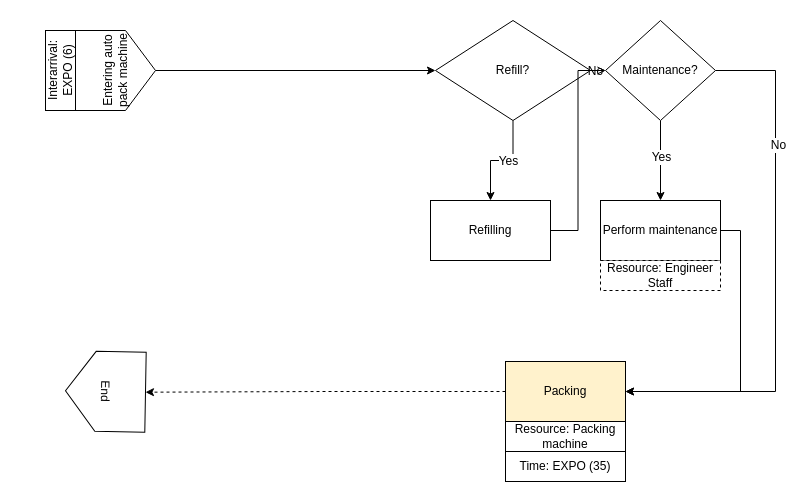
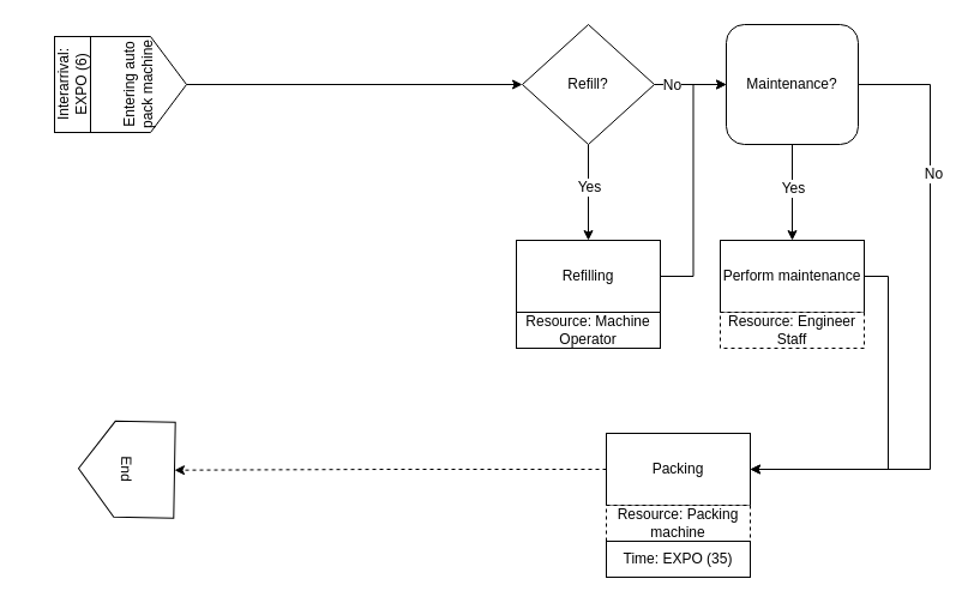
- <mxCell id="8" value="Refill?" style="rhombus;whiteSpace=wrap;html=1;" parent="1" vertex="1"><mxGeometry x="435" y="20" width="155" height="100" as="geometry" /></mxCell>
+ <mxCell id="8" value="Refill?" style="rhombus;whiteSpace=wrap;html=1;" parent="1" vertex="1"><mxGeometry x="435" y="20" width="110" height="100" as="geometry" /></mxCell>
- <mxCell id="14" style="edgeStyle=orthogonalEdgeStyle;rounded=0;orthogonalLoop=1;jettySize=auto;html=1;exitX=1;exitY=0.5;exitDx=0;exitDy=0;entryX=0;entryY=0.5;entryDx=0;entryDy=0;endArrow=open;" parent="1" source="15" target="13" edge="1"><mxGeometry relative="1" as="geometry" /></mxCell>
+ <mxCell id="14" style="edgeStyle=orthogonalEdgeStyle;rounded=0;orthogonalLoop=1;jettySize=auto;html=1;exitX=1;exitY=0.5;exitDx=0;exitDy=0;entryX=0;entryY=0.5;entryDx=0;entryDy=0;" parent="1" source="15" target="13" edge="1"><mxGeometry relative="1" as="geometry" /></mxCell>
- <mxCell id="13" value="Maintenance?" style="rhombus;whiteSpace=wrap;html=1;" parent="1" vertex="1"><mxGeometry x="605" y="20" width="110" height="100" as="geometry" /></mxCell>
+ <mxCell id="13" value="Maintenance?" style="whiteSpace=wrap;html=1;rounded=1;" parent="1" vertex="1"><mxGeometry x="605" y="20" width="110" height="100" as="geometry" /></mxCell>
+ <mxCell id="21" value="Resource: Machine Operator" style="rounded=0;whiteSpace=wrap;html=1;" parent="1" vertex="1"><mxGeometry x="430" y="260" width="120" height="30" as="geometry" /></mxCell>
- <mxCell id="20" value="Packing" style="rounded=0;whiteSpace=wrap;html=1;fillColor=#fff2cc;" parent="1" vertex="1"><mxGeometry x="505" y="361" width="120" height="60" as="geometry" /></mxCell>
+ <mxCell id="20" value="Packing" style="rounded=0;whiteSpace=wrap;html=1;" parent="1" vertex="1"><mxGeometry x="505" y="361" width="120" height="60" as="geometry" /></mxCell>
- <mxCell id="23" value="Resource: Packing machine" style="rounded=0;whiteSpace=wrap;html=1;" parent="1" vertex="1"><mxGeometry x="505" y="421" width="120" height="30" as="geometry" /></mxCell>
+ <mxCell id="23" value="Resource: Packing machine" style="rounded=0;whiteSpace=wrap;html=1;dashed=1;" parent="1" vertex="1"><mxGeometry x="505" y="421" width="120" height="30" as="geometry" /></mxCell>
